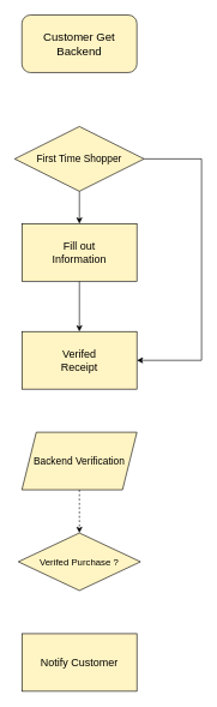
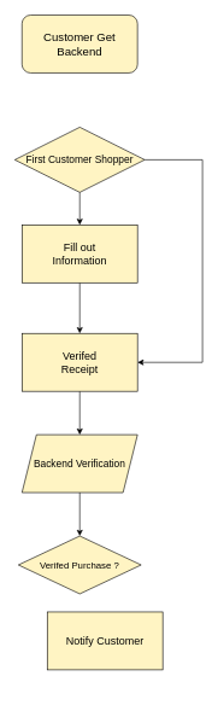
- <mxCell id="9" value="First Time Shopper" style="rhombus;whiteSpace=wrap;html=1;fillColor=#FFF4C3;fontSize=14;" vertex="1" parent="1"><mxGeometry x="20" y="175" width="180" height="90" as="geometry" /></mxCell>
+ <mxCell id="9" value="First Customer Shopper" style="rhombus;whiteSpace=wrap;html=1;fillColor=#FFF4C3;fontSize=14;" vertex="1" parent="1"><mxGeometry x="20" y="175" width="180" height="90" as="geometry" /></mxCell>
+ <mxCell id="5" value="" style="edgeStyle=orthogonalEdgeStyle;rounded=0;orthogonalLoop=1;jettySize=auto;html=1;fontSize=13;" edge="1" parent="1" source="6" target="4"><mxGeometry relative="1" as="geometry" /></mxCell>
- <mxCell id="3" value="" style="edgeStyle=orthogonalEdgeStyle;rounded=0;orthogonalLoop=1;jettySize=auto;html=1;fontSize=13;dashed=1;" edge="1" parent="1" source="4" target="12"><mxGeometry relative="1" as="geometry" /></mxCell>
+ <mxCell id="3" value="" style="edgeStyle=orthogonalEdgeStyle;rounded=0;orthogonalLoop=1;jettySize=auto;html=1;fontSize=13;" edge="1" parent="1" source="4" target="12"><mxGeometry relative="1" as="geometry" /></mxCell>
- <mxCell id="13" value="Notify Customer" style="rounded=0;whiteSpace=wrap;html=1;fillColor=#FFF4C3;fontSize=15;" vertex="1" parent="1"><mxGeometry x="30" y="880" width="160" height="80" as="geometry" /></mxCell>
+ <mxCell id="13" value="Notify Customer" style="rounded=0;whiteSpace=wrap;html=1;fillColor=#FFF4C3;fontSize=15;" vertex="1" parent="1"><mxGeometry x="65" y="845" width="160" height="80" as="geometry" /></mxCell>
